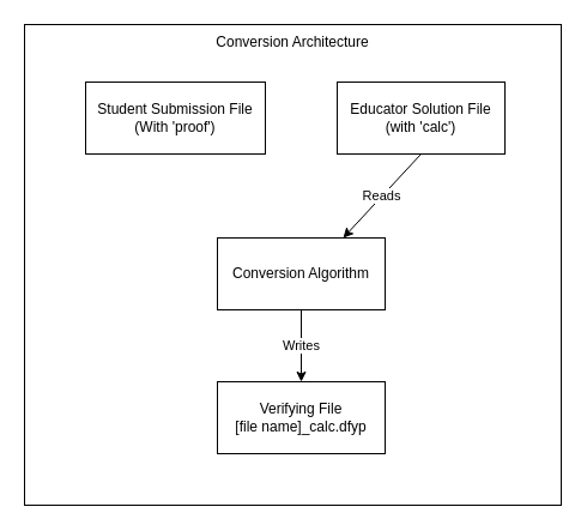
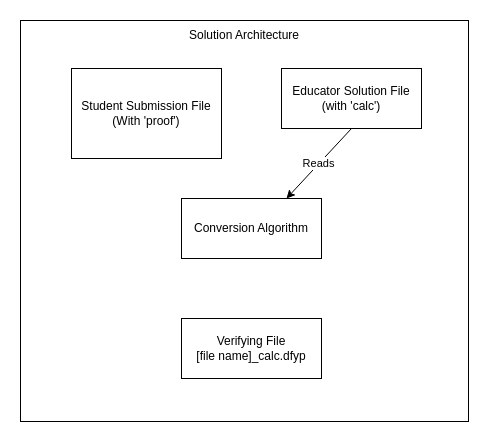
- <mxCell id="9" value="Conversion Architecture" style="text;html=1;strokeColor=none;fillColor=none;align=center;verticalAlign=middle;whiteSpace=wrap;rounded=0;" vertex="1" parent="1"><mxGeometry x="161" y="20" width="166" height="30" as="geometry" /></mxCell>
+ <mxCell id="9" value="Solution Architecture" style="text;html=1;strokeColor=none;fillColor=none;align=center;verticalAlign=middle;whiteSpace=wrap;rounded=0;" vertex="1" parent="1"><mxGeometry x="161" y="20" width="166" height="30" as="geometry" /></mxCell>
- <mxCell id="3" value="Student Submission File (With 'proof')" style="rounded=0;whiteSpace=wrap;html=1;" vertex="1" parent="1"><mxGeometry x="71" y="68" width="150" height="60" as="geometry" /></mxCell>
+ <mxCell id="3" value="Student Submission File (With 'proof')" style="rounded=0;whiteSpace=wrap;html=1;" vertex="1" parent="1"><mxGeometry x="71" y="68" width="150" height="90" as="geometry" /></mxCell>
- <mxCell id="6" value="Writes" style="edgeStyle=none;html=1;exitX=0.5;exitY=1;exitDx=0;exitDy=0;entryX=0.5;entryY=0;entryDx=0;entryDy=0;" edge="1" parent="1" source="7" target="8"><mxGeometry relative="1" as="geometry" /></mxCell>
